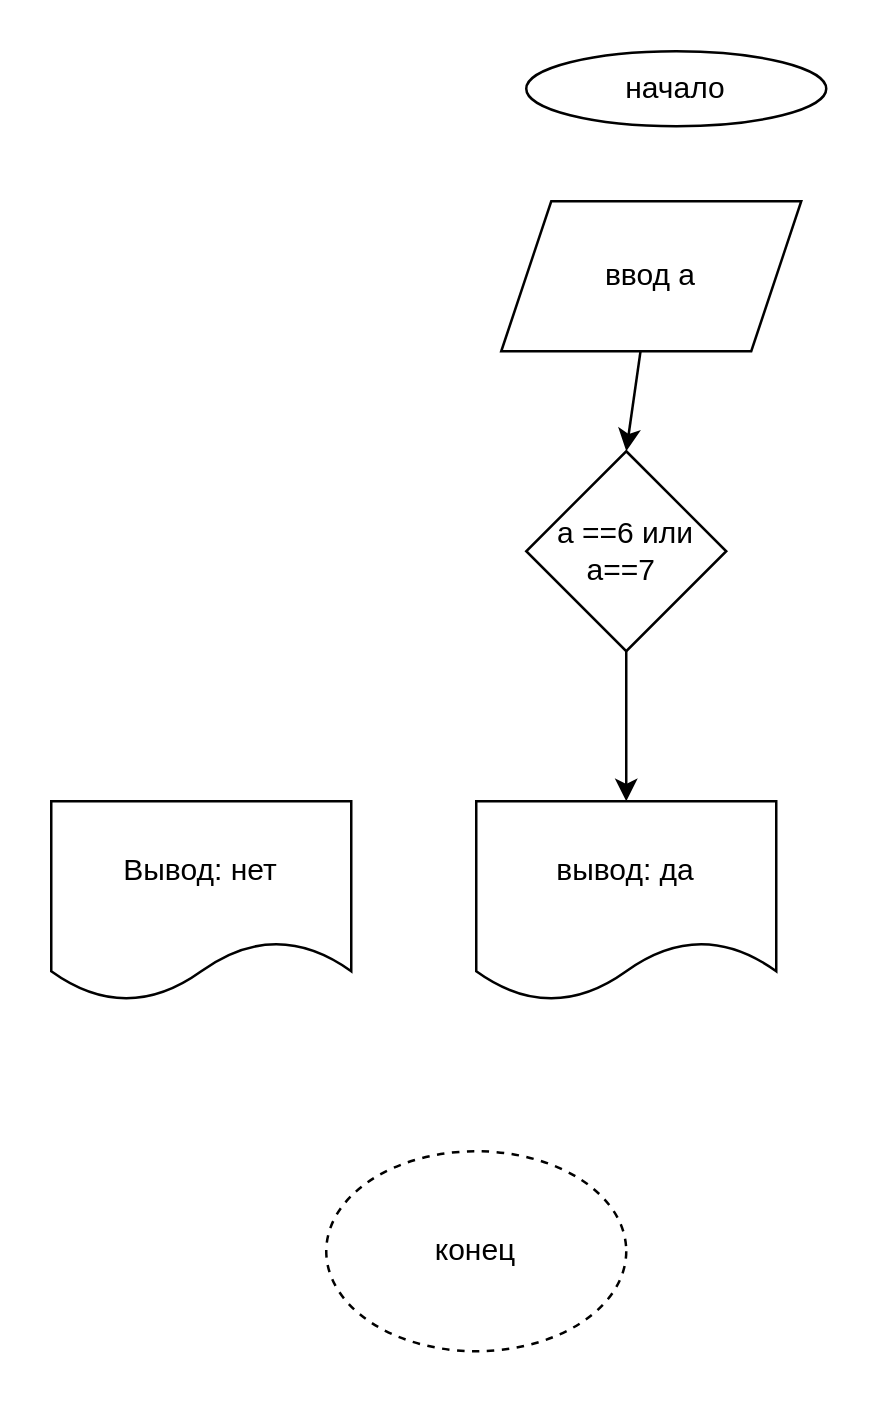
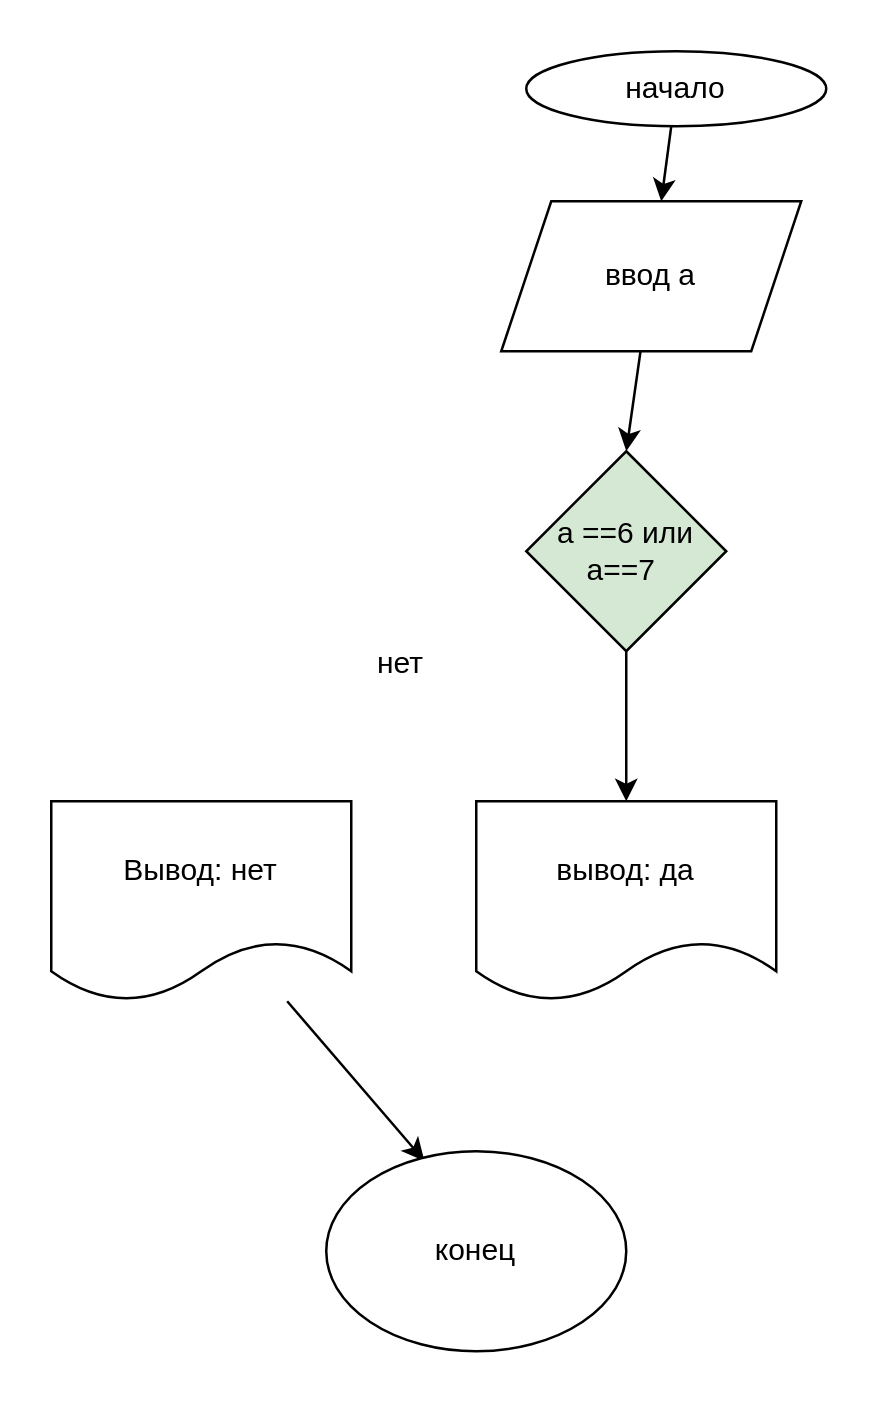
+ <mxCell id="2" style="edgeStyle=none;html=1;" edge="1" parent="1" source="3" target="5"><mxGeometry relative="1" as="geometry" /></mxCell>
- <mxCell id="7" value="a ==6 или a==7&amp;nbsp;" style="rhombus;whiteSpace=wrap;html=1;" vertex="1" parent="1"><mxGeometry x="210" y="180" width="80" height="80" as="geometry" /></mxCell>
+ <mxCell id="7" value="a ==6 или a==7&amp;nbsp;" style="rhombus;whiteSpace=wrap;html=1;fillColor=#d5e8d4;" vertex="1" parent="1"><mxGeometry x="210" y="180" width="80" height="80" as="geometry" /></mxCell>
+ <mxCell id="12" value="нет" style="text;html=1;strokeColor=none;fillColor=none;align=center;verticalAlign=middle;whiteSpace=wrap;rounded=0;" vertex="1" parent="1"><mxGeometry x="130" y="250" width="60" height="30" as="geometry" /></mxCell>
+ <mxCell id="9" style="edgeStyle=none;html=1;entryX=0.327;entryY=0.048;entryDx=0;entryDy=0;entryPerimeter=0;" edge="1" parent="1" source="10" target="11"><mxGeometry relative="1" as="geometry" /></mxCell>
- <mxCell id="11" value="конец" style="ellipse;whiteSpace=wrap;html=1;dashed=1;" vertex="1" parent="1"><mxGeometry x="130" y="460" width="120" height="80" as="geometry" /></mxCell>
+ <mxCell id="11" value="конец" style="ellipse;whiteSpace=wrap;html=1;" vertex="1" parent="1"><mxGeometry x="130" y="460" width="120" height="80" as="geometry" /></mxCell>
